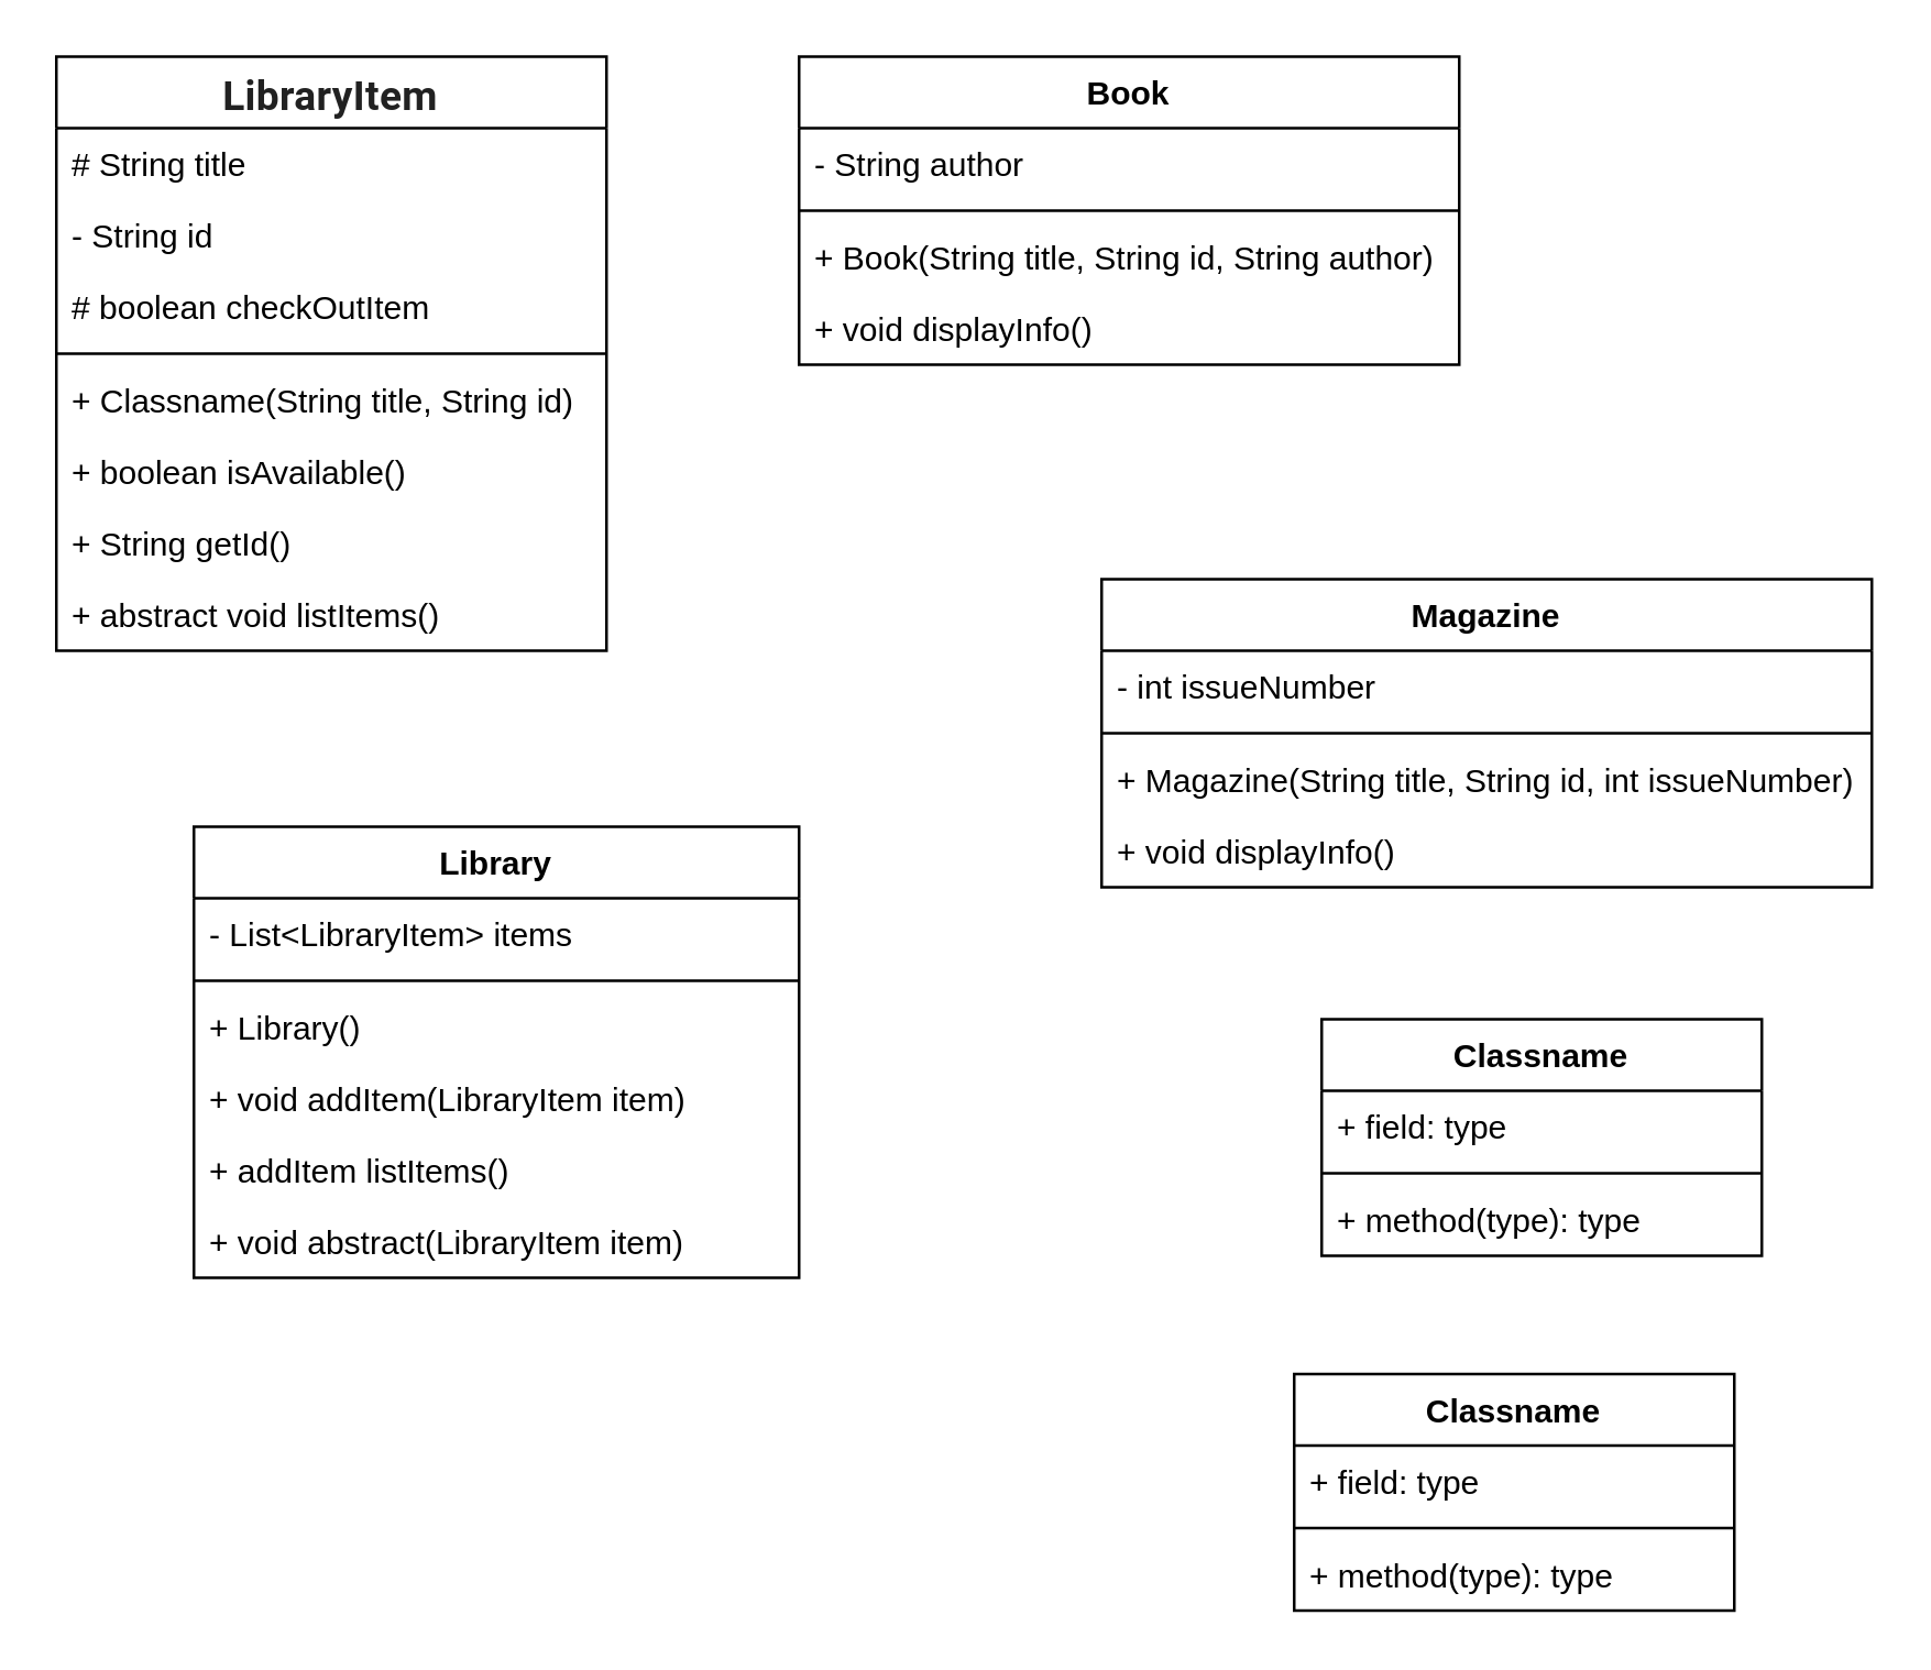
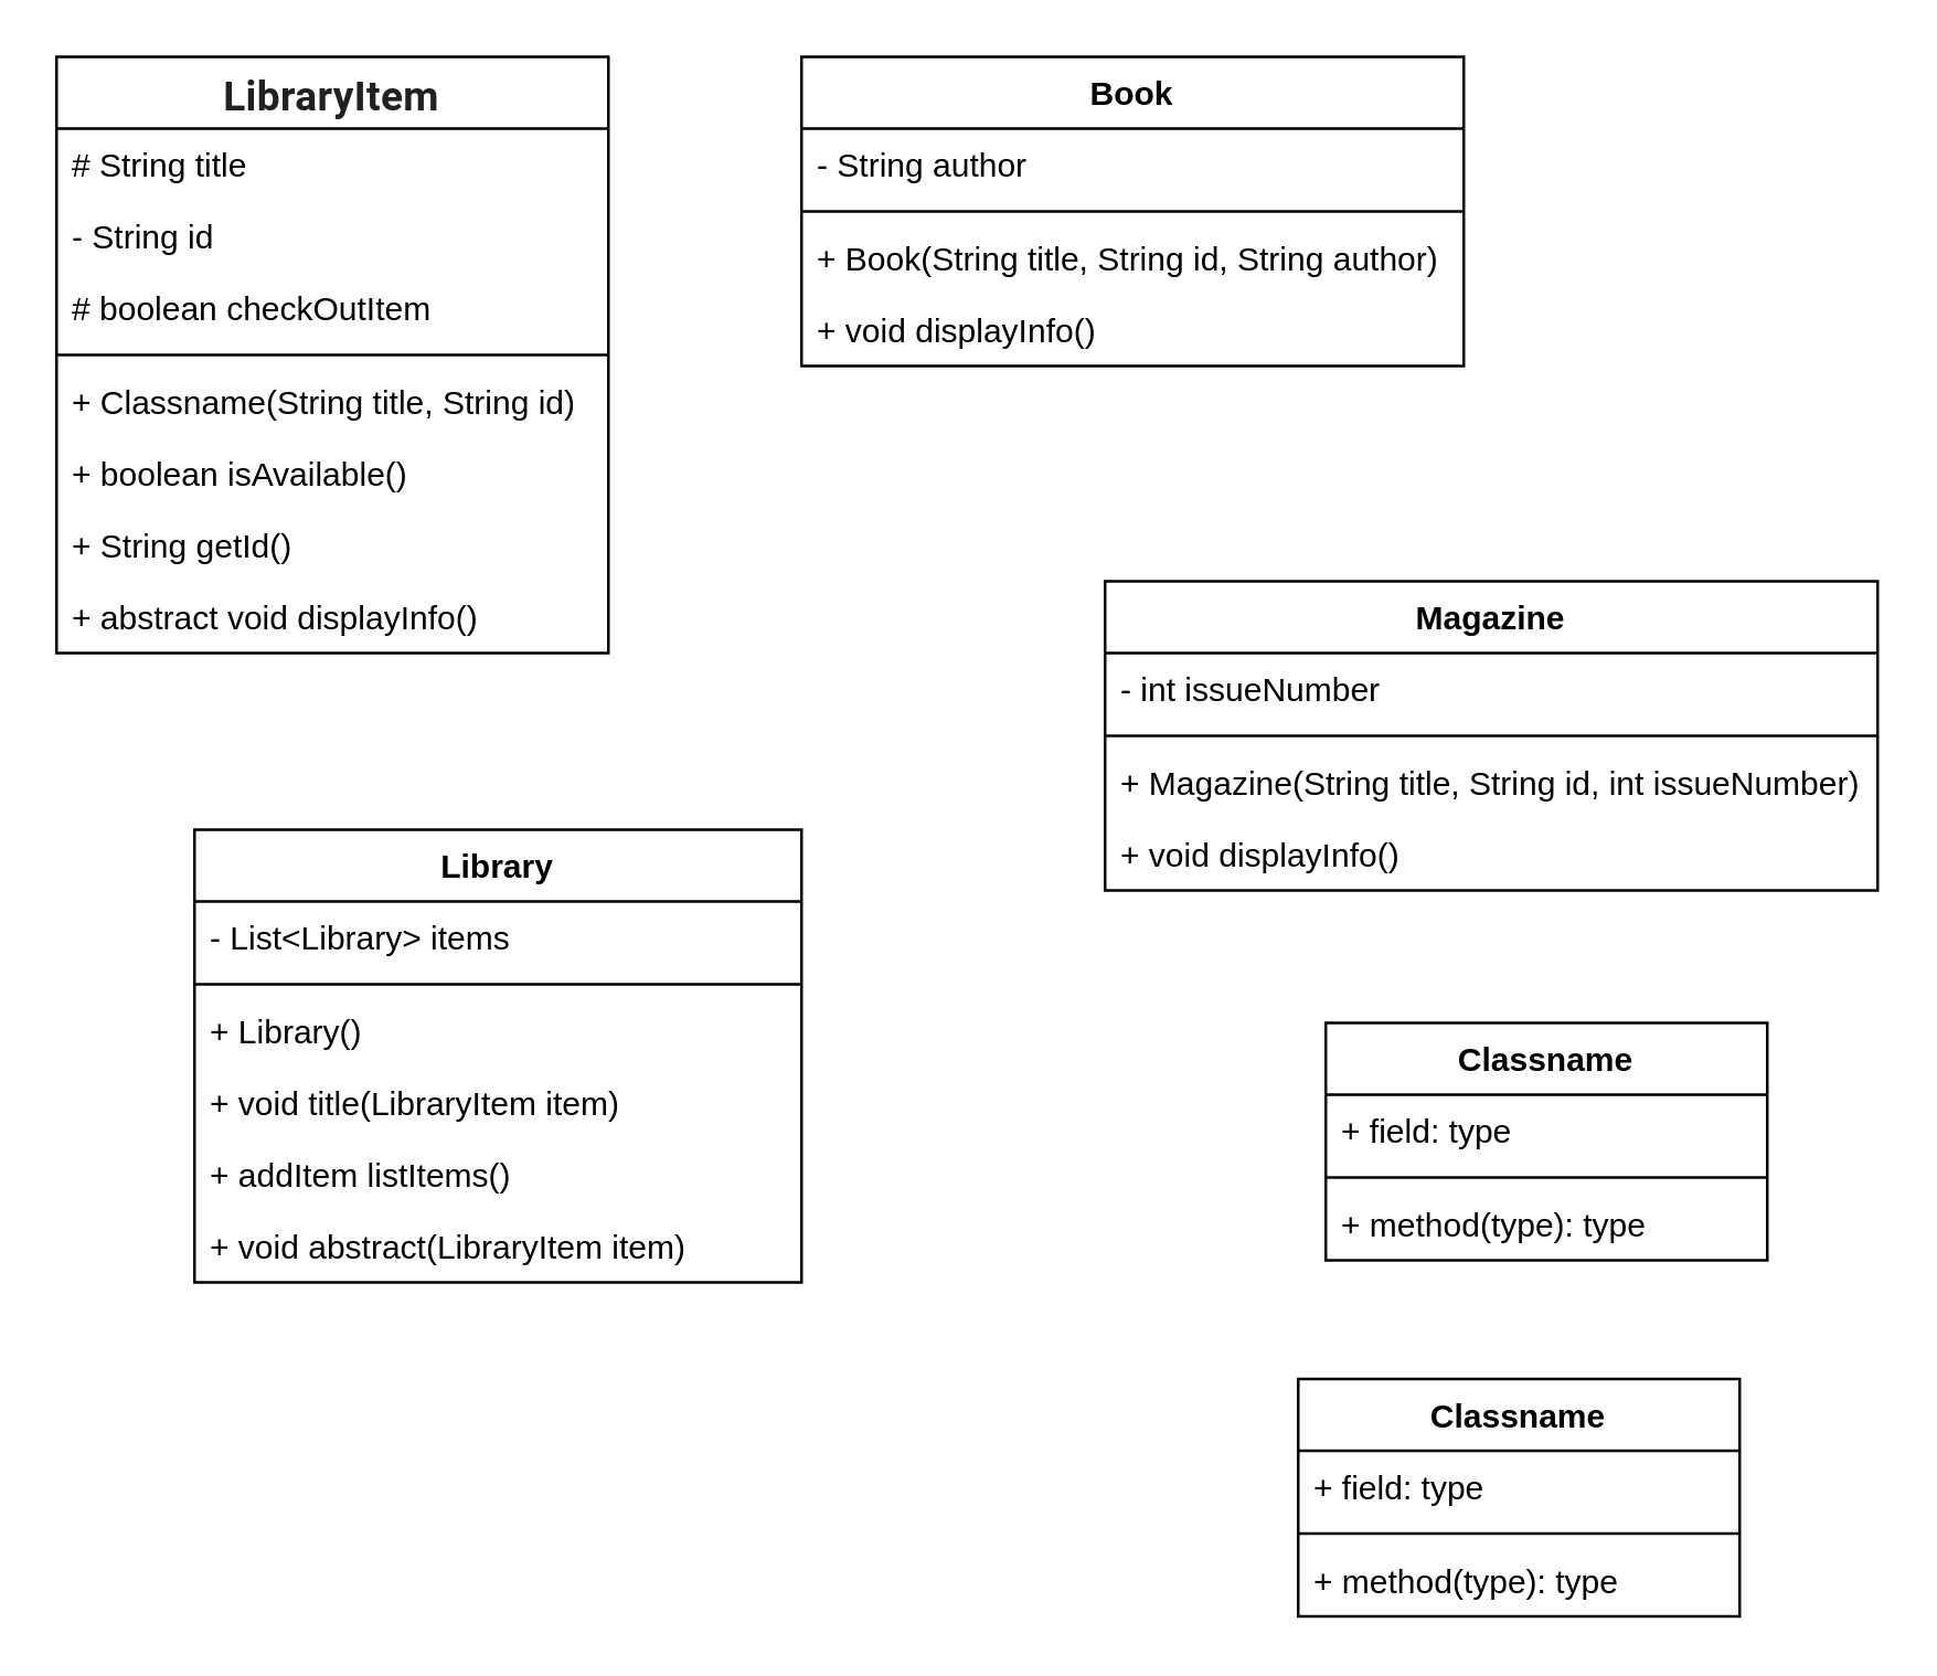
- <mxCell id="10" value="+ abstract void listItems()" style="text;strokeColor=none;fillColor=none;align=left;verticalAlign=top;spacingLeft=4;spacingRight=4;overflow=hidden;rotatable=0;points=[[0,0.5],[1,0.5]];portConstraint=eastwest;whiteSpace=wrap;html=1;" parent="2" vertex="1"><mxGeometry y="190" width="200" height="26" as="geometry" /></mxCell>
+ <mxCell id="10" value="+ abstract void displayInfo()" style="text;strokeColor=none;fillColor=none;align=left;verticalAlign=top;spacingLeft=4;spacingRight=4;overflow=hidden;rotatable=0;points=[[0,0.5],[1,0.5]];portConstraint=eastwest;whiteSpace=wrap;html=1;" parent="2" vertex="1"><mxGeometry y="190" width="200" height="26" as="geometry" /></mxCell>
- <mxCell id="22" value="- List&amp;lt;LibraryItem&amp;gt; items" style="text;strokeColor=none;fillColor=none;align=left;verticalAlign=top;spacingLeft=4;spacingRight=4;overflow=hidden;rotatable=0;points=[[0,0.5],[1,0.5]];portConstraint=eastwest;whiteSpace=wrap;html=1;" vertex="1" parent="21"><mxGeometry y="26" width="220" height="26" as="geometry" /></mxCell>
+ <mxCell id="22" value="- List&amp;lt;Library&amp;gt; items" style="text;strokeColor=none;fillColor=none;align=left;verticalAlign=top;spacingLeft=4;spacingRight=4;overflow=hidden;rotatable=0;points=[[0,0.5],[1,0.5]];portConstraint=eastwest;whiteSpace=wrap;html=1;" vertex="1" parent="21"><mxGeometry y="26" width="220" height="26" as="geometry" /></mxCell>
- <mxCell id="25" value="+ void addItem(LibraryItem item)" style="text;strokeColor=none;fillColor=none;align=left;verticalAlign=top;spacingLeft=4;spacingRight=4;overflow=hidden;rotatable=0;points=[[0,0.5],[1,0.5]];portConstraint=eastwest;whiteSpace=wrap;html=1;" vertex="1" parent="21"><mxGeometry y="86" width="220" height="26" as="geometry" /></mxCell>
+ <mxCell id="25" value="+ void title(LibraryItem item)" style="text;strokeColor=none;fillColor=none;align=left;verticalAlign=top;spacingLeft=4;spacingRight=4;overflow=hidden;rotatable=0;points=[[0,0.5],[1,0.5]];portConstraint=eastwest;whiteSpace=wrap;html=1;" vertex="1" parent="21"><mxGeometry y="86" width="220" height="26" as="geometry" /></mxCell>
